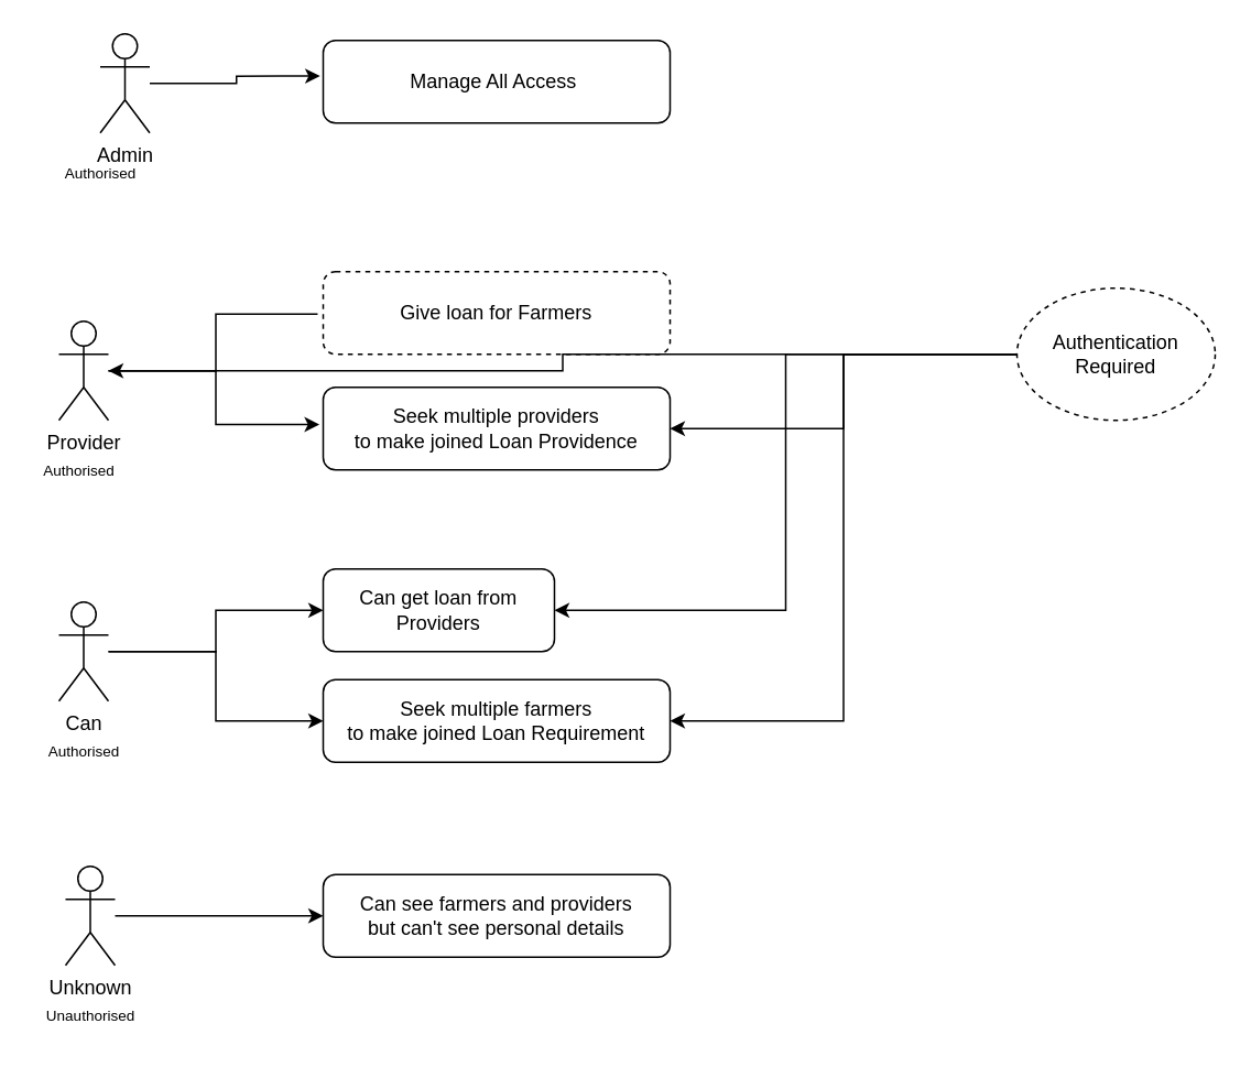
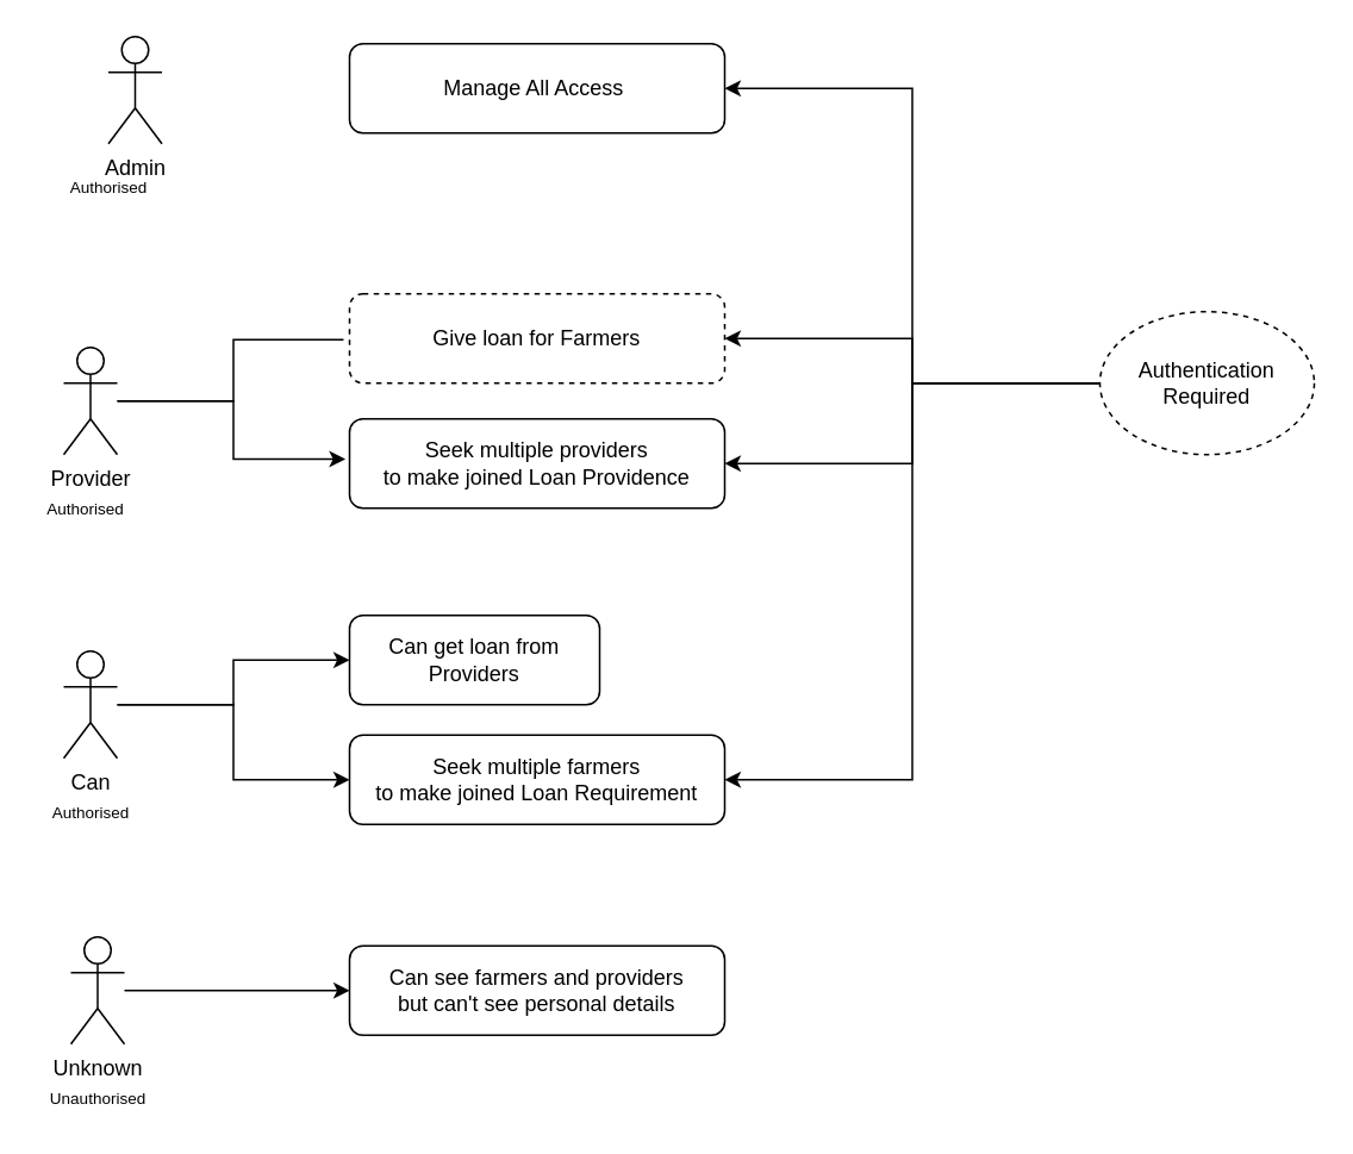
- <mxCell id="26" style="edgeStyle=orthogonalEdgeStyle;rounded=0;orthogonalLoop=1;jettySize=auto;html=1;entryX=-0.009;entryY=0.431;entryDx=0;entryDy=0;entryPerimeter=0;" edge="1" parent="1" source="2" target="14"><mxGeometry relative="1" as="geometry" /></mxCell>
+ <mxCell id="21" style="edgeStyle=orthogonalEdgeStyle;rounded=0;orthogonalLoop=1;jettySize=auto;html=1;entryX=1;entryY=0.5;entryDx=0;entryDy=0;" edge="1" parent="1" source="25" target="15"><mxGeometry relative="1" as="geometry" /></mxCell>
- <mxCell id="20" style="edgeStyle=orthogonalEdgeStyle;rounded=0;orthogonalLoop=1;jettySize=auto;html=1;" edge="1" parent="1" source="25" target="4"><mxGeometry relative="1" as="geometry" /></mxCell>
+ <mxCell id="20" style="edgeStyle=orthogonalEdgeStyle;rounded=0;orthogonalLoop=1;jettySize=auto;html=1;entryX=1;entryY=0.5;entryDx=0;entryDy=0;" edge="1" parent="1" source="25" target="14"><mxGeometry relative="1" as="geometry" /></mxCell>
- <mxCell id="23" style="edgeStyle=orthogonalEdgeStyle;rounded=0;orthogonalLoop=1;jettySize=auto;html=1;entryX=1;entryY=0.5;entryDx=0;entryDy=0;" edge="1" parent="1" source="25" target="17"><mxGeometry relative="1" as="geometry" /></mxCell>
